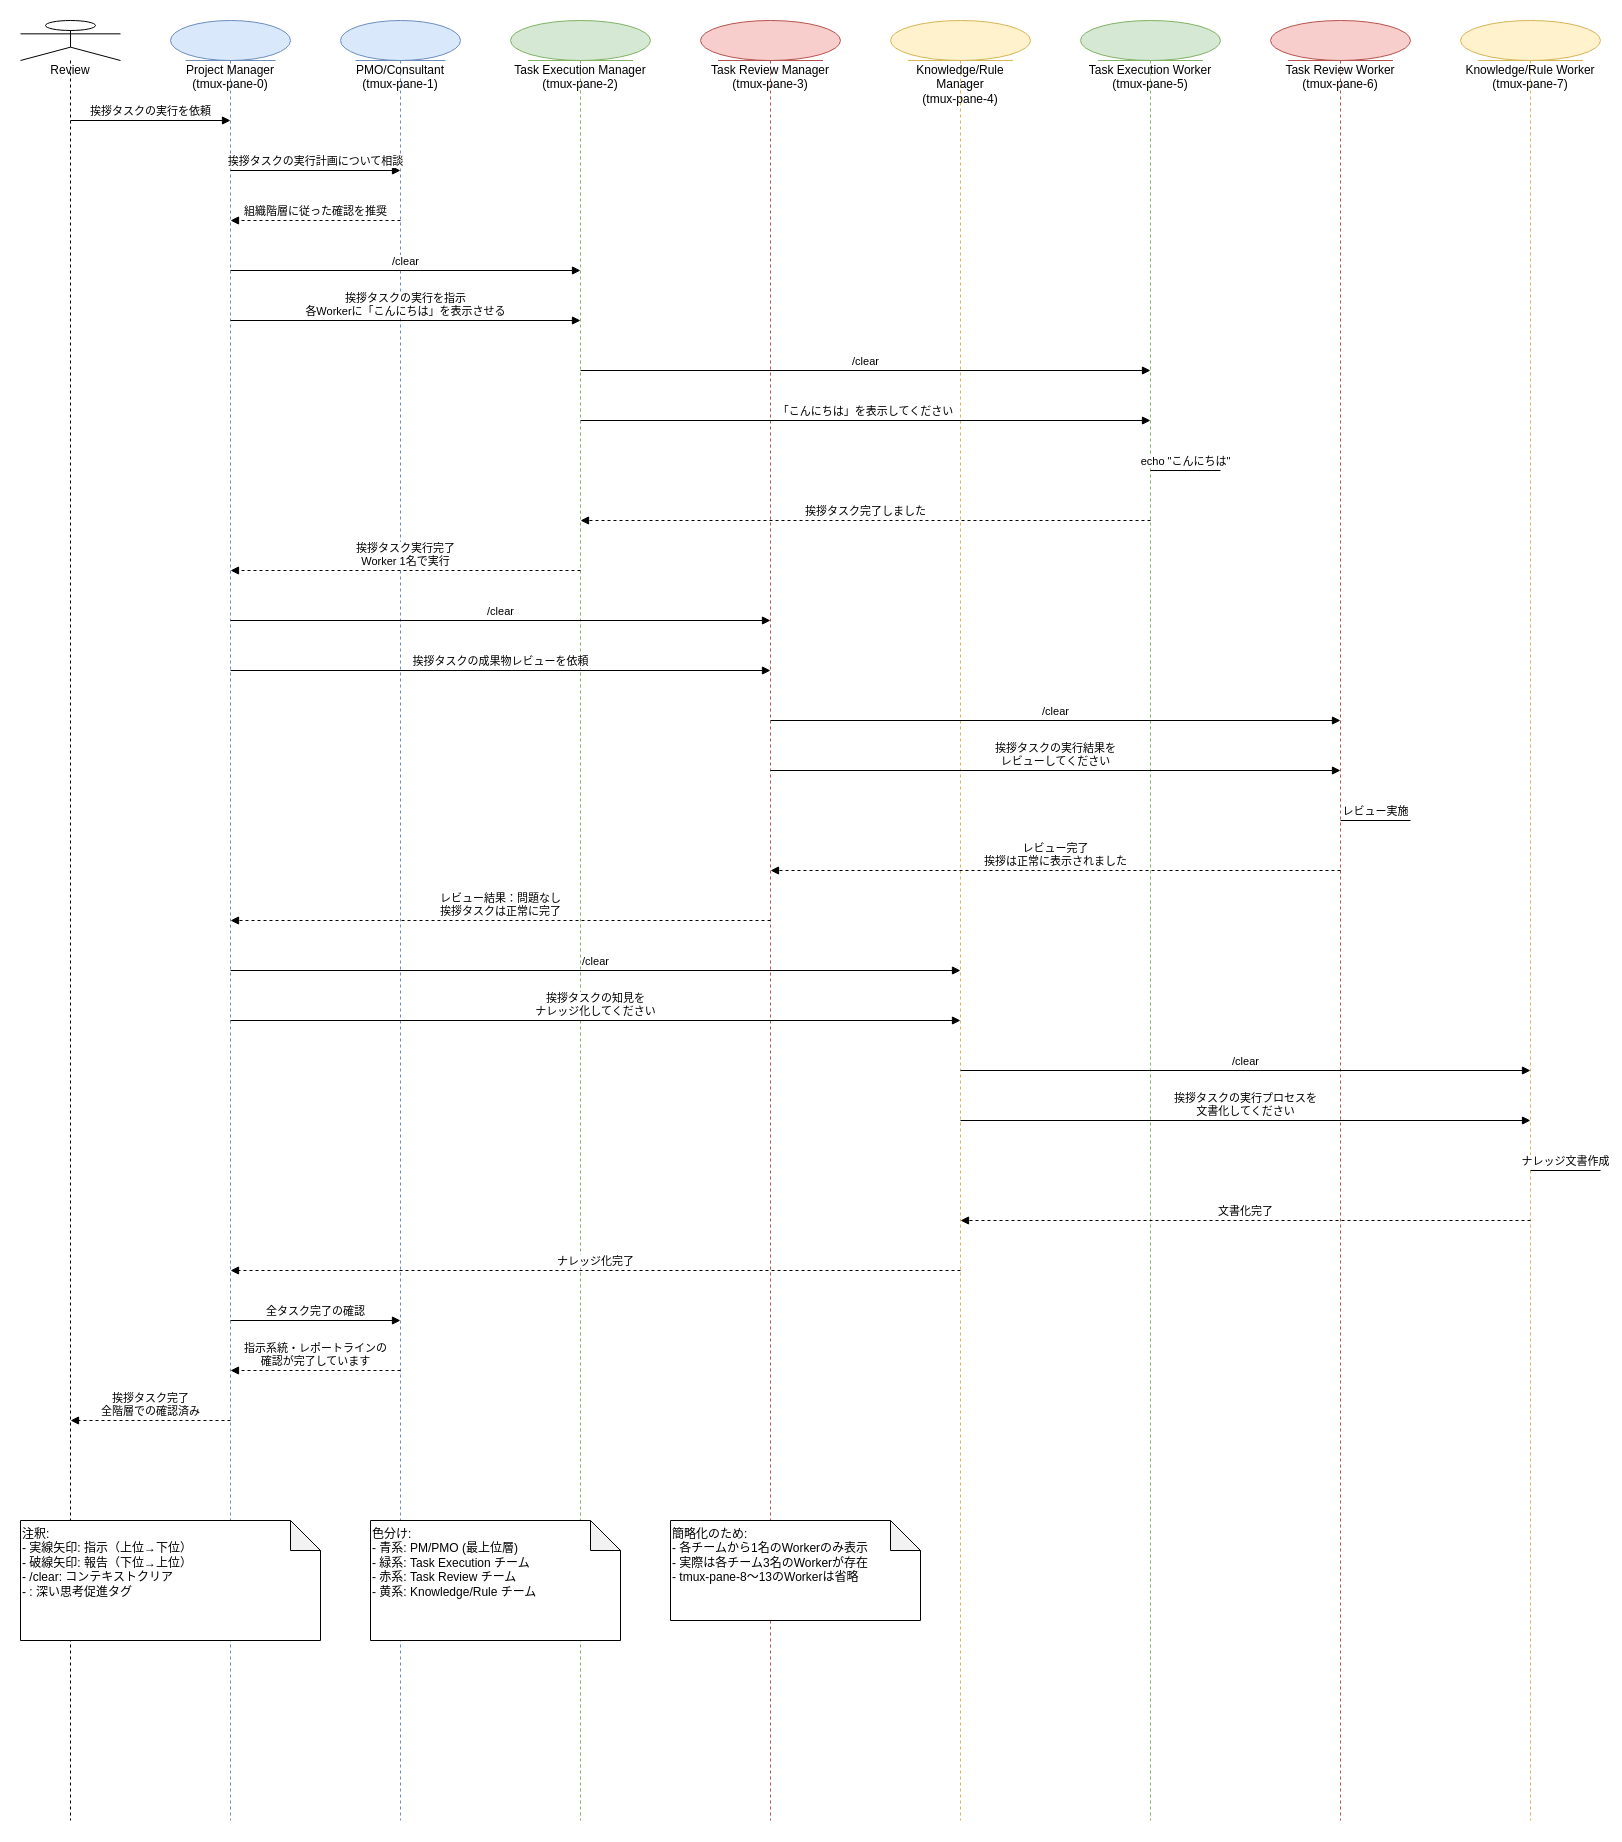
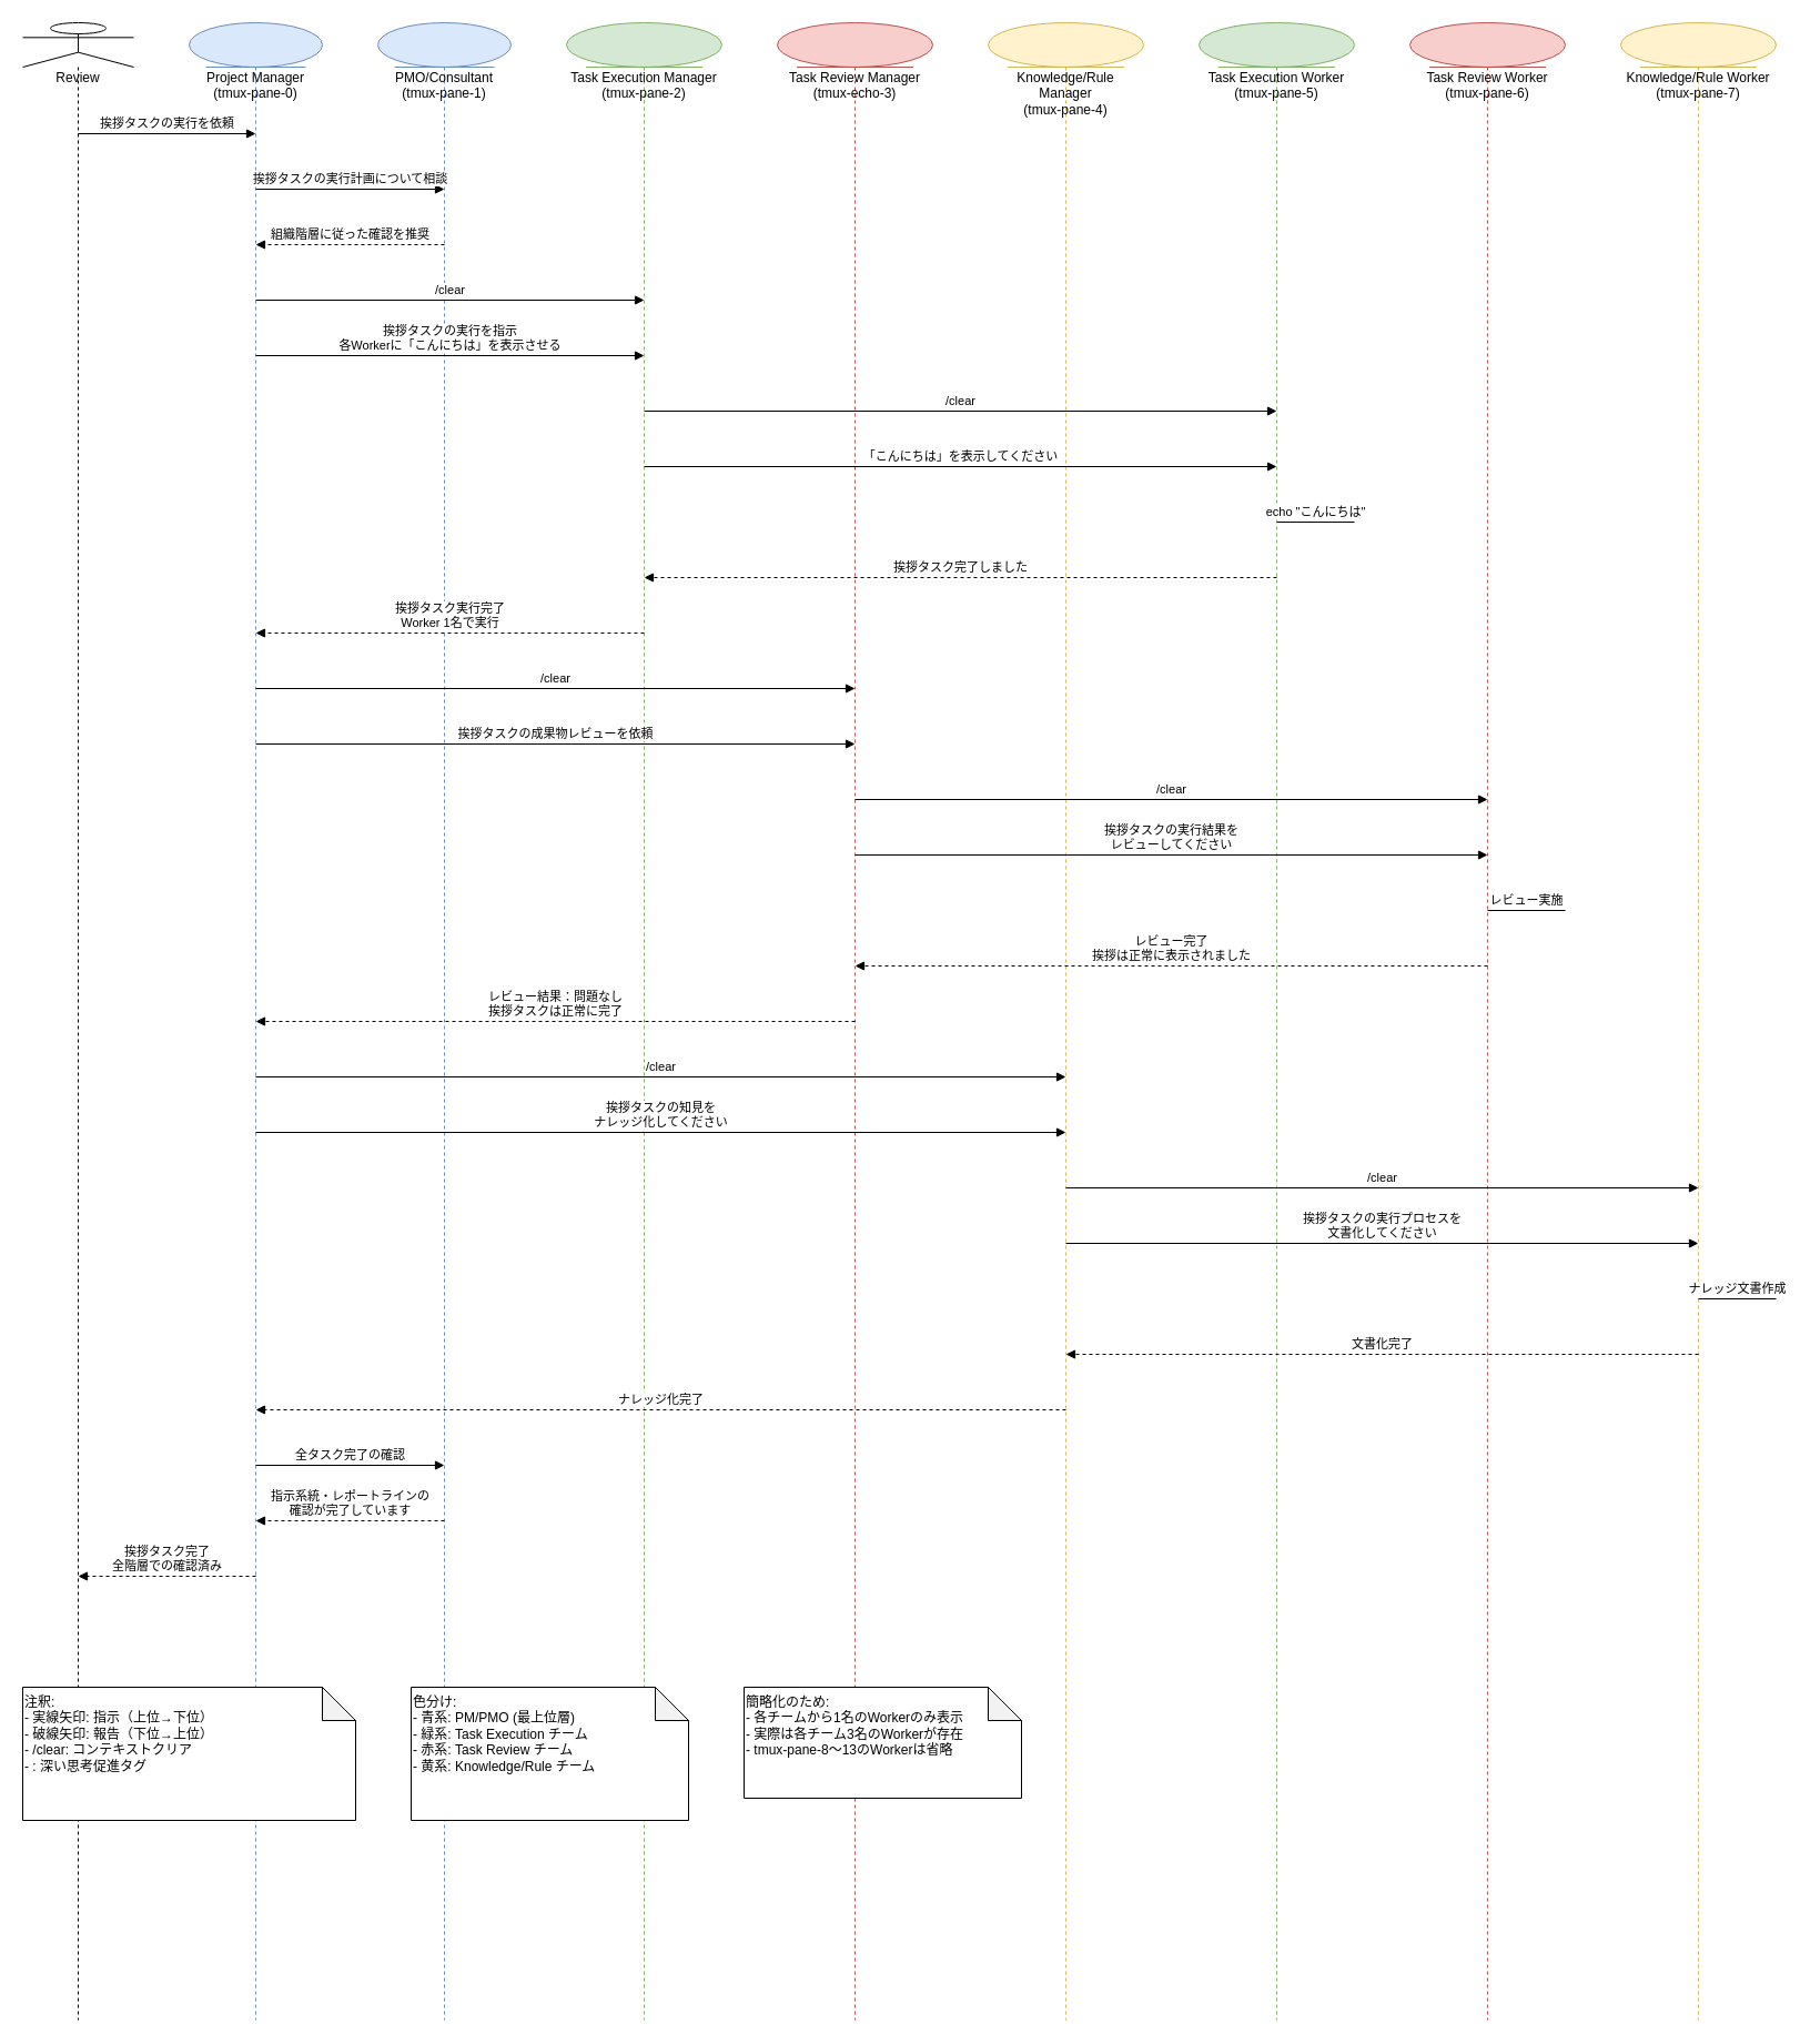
- <mxCell id="6" value="Task Review Manager&#10;(tmux-pane-3)" style="shape=umlLifeline;participant=umlEntity;perimeter=lifelinePerimeter;whiteSpace=wrap;html=1;container=1;collapsible=0;recursiveResize=0;verticalAlign=top;spacingTop=36;outlineConnect=0;fillColor=#f8cecc;strokeColor=#b85450;" vertex="1" parent="1"><mxGeometry x="700" y="20" width="140" height="1800" as="geometry" /></mxCell>
+ <mxCell id="6" value="Task Review Manager&#10;(tmux-echo-3)" style="shape=umlLifeline;participant=umlEntity;perimeter=lifelinePerimeter;whiteSpace=wrap;html=1;container=1;collapsible=0;recursiveResize=0;verticalAlign=top;spacingTop=36;outlineConnect=0;fillColor=#f8cecc;strokeColor=#b85450;" vertex="1" parent="1"><mxGeometry x="700" y="20" width="140" height="1800" as="geometry" /></mxCell>
